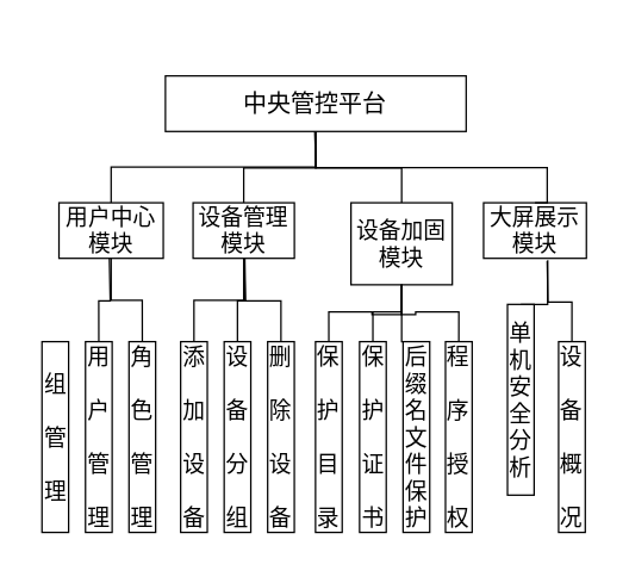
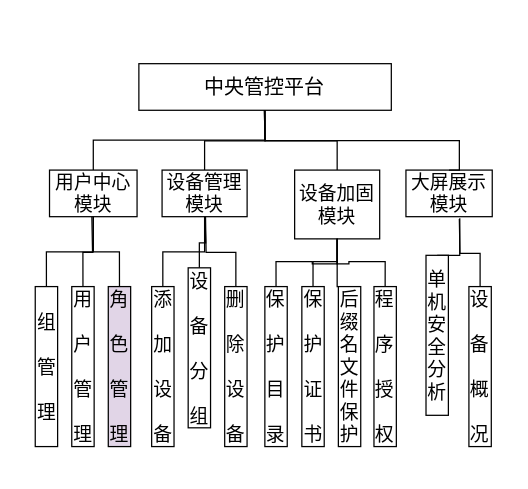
+ <mxCell id="16" style="edgeStyle=orthogonalEdgeStyle;rounded=0;orthogonalLoop=1;jettySize=auto;html=1;exitX=0.5;exitY=0;exitDx=0;exitDy=0;entryX=0.5;entryY=1;entryDx=0;entryDy=0;endArrow=none;endFill=0;" edge="1" parent="6" source="17" target="9"><mxGeometry relative="1" as="geometry" /></mxCell>
- <mxCell id="21" value="&lt;span style=&quot;font-size: 15px&quot;&gt;角&lt;br&gt;&lt;br&gt;色&lt;br&gt;&lt;br&gt;管&lt;br&gt;&lt;br&gt;理&lt;br&gt;&lt;/span&gt;" style="rounded=0;whiteSpace=wrap;html=1;" vertex="1" parent="6"><mxGeometry x="65.993" y="190.651" width="17.885" height="127.929" as="geometry" /></mxCell>
+ <mxCell id="21" value="&lt;span style=&quot;font-size: 15px&quot;&gt;角&lt;br&gt;&lt;br&gt;色&lt;br&gt;&lt;br&gt;管&lt;br&gt;&lt;br&gt;理&lt;br&gt;&lt;/span&gt;" style="rounded=0;whiteSpace=wrap;html=1;fillColor=#e1d5e7;" vertex="1" parent="6"><mxGeometry x="65.993" y="190.651" width="17.885" height="127.929" as="geometry" /></mxCell>
- <mxCell id="25" value="&lt;span style=&quot;font-size: 15px&quot;&gt;设&lt;br&gt;&lt;br&gt;备&lt;br&gt;&lt;br&gt;分&lt;br&gt;&lt;br&gt;组&lt;br&gt;&lt;/span&gt;" style="rounded=0;whiteSpace=wrap;html=1;" vertex="1" parent="6"><mxGeometry x="129.869" y="190.651" width="17.885" height="127.929" as="geometry" /></mxCell>
+ <mxCell id="25" value="&lt;span style=&quot;font-size: 15px&quot;&gt;设&lt;br&gt;&lt;br&gt;备&lt;br&gt;&lt;br&gt;分&lt;br&gt;&lt;br&gt;组&lt;br&gt;&lt;/span&gt;" style="rounded=0;whiteSpace=wrap;html=1;" vertex="1" parent="6"><mxGeometry x="129.869" y="175.651" width="17.885" height="127.929" as="geometry" /></mxCell>
